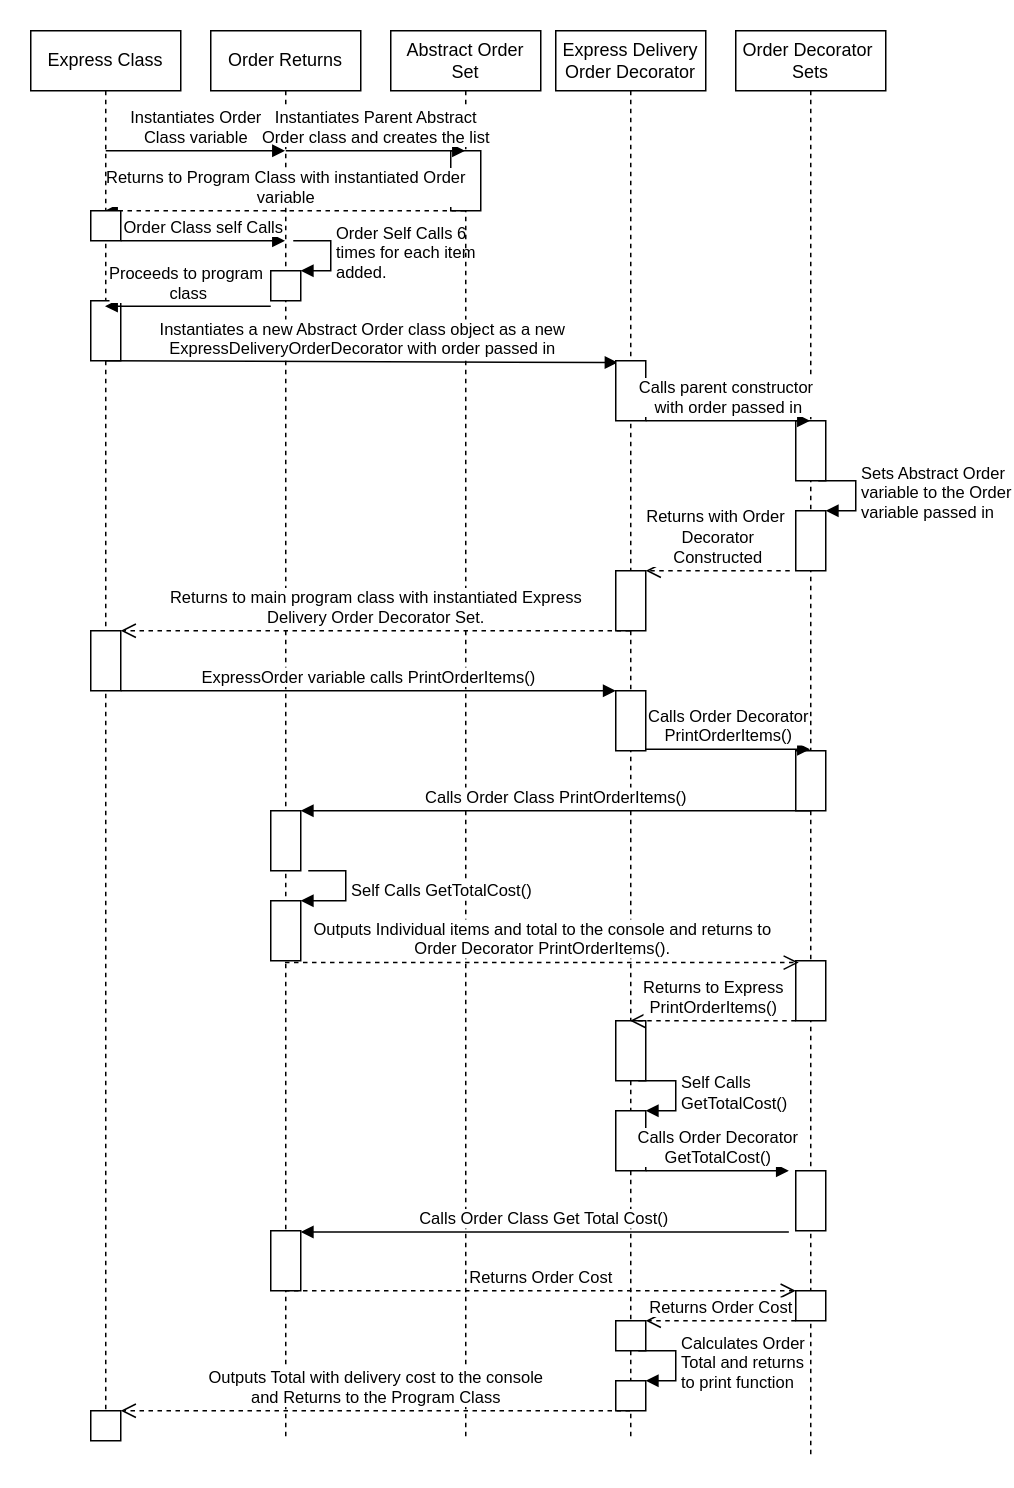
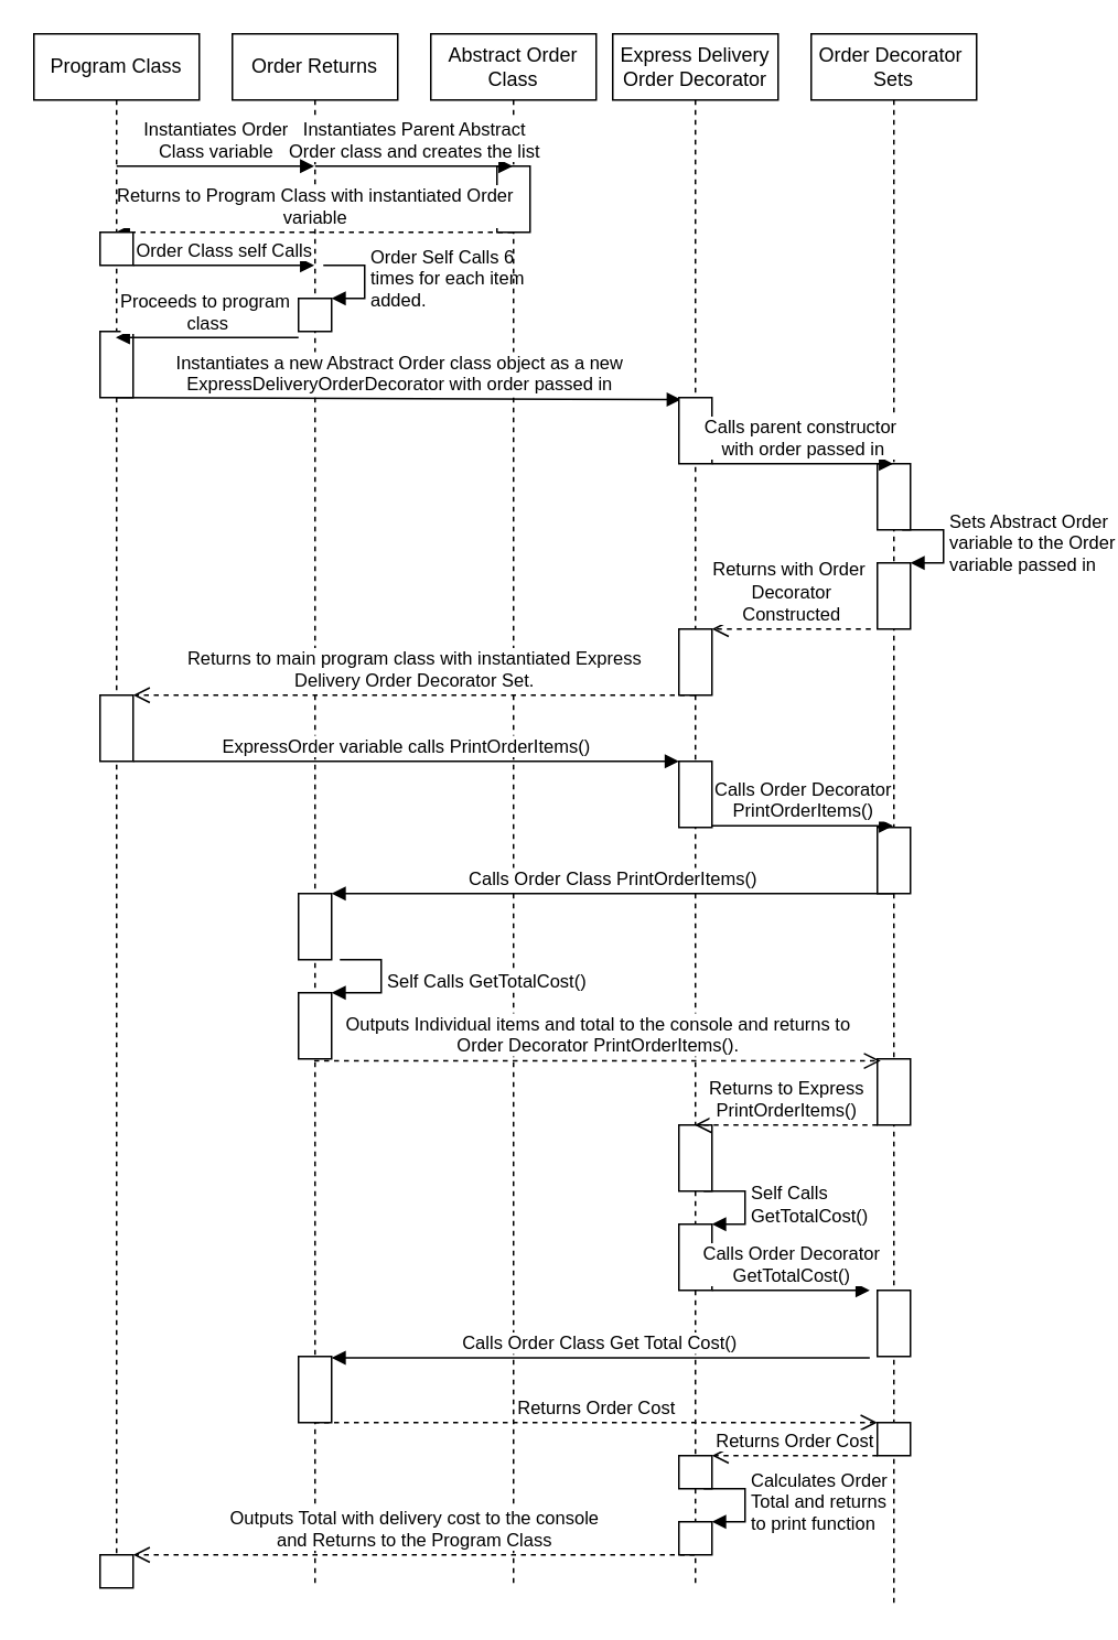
- <mxCell id="9" value="Express Class" style="shape=umlLifeline;perimeter=lifelinePerimeter;whiteSpace=wrap;html=1;container=1;collapsible=0;recursiveResize=0;outlineConnect=0;" vertex="1" parent="1"><mxGeometry y="20" width="100" height="940" as="geometry" x="20" /></mxCell>
+ <mxCell id="9" value="Program Class" style="shape=umlLifeline;perimeter=lifelinePerimeter;whiteSpace=wrap;html=1;container=1;collapsible=0;recursiveResize=0;outlineConnect=0;" vertex="1" parent="1"><mxGeometry y="20" width="100" height="940" as="geometry" x="20" /></mxCell>
- <mxCell id="5" value="Abstract Order Set" style="shape=umlLifeline;perimeter=lifelinePerimeter;whiteSpace=wrap;html=1;container=1;collapsible=0;recursiveResize=0;outlineConnect=0;" vertex="1" parent="1"><mxGeometry x="260" y="20" width="100" height="940" as="geometry" /></mxCell>
+ <mxCell id="5" value="Abstract Order Class" style="shape=umlLifeline;perimeter=lifelinePerimeter;whiteSpace=wrap;html=1;container=1;collapsible=0;recursiveResize=0;outlineConnect=0;" vertex="1" parent="1"><mxGeometry x="260" y="20" width="100" height="940" as="geometry" /></mxCell>
